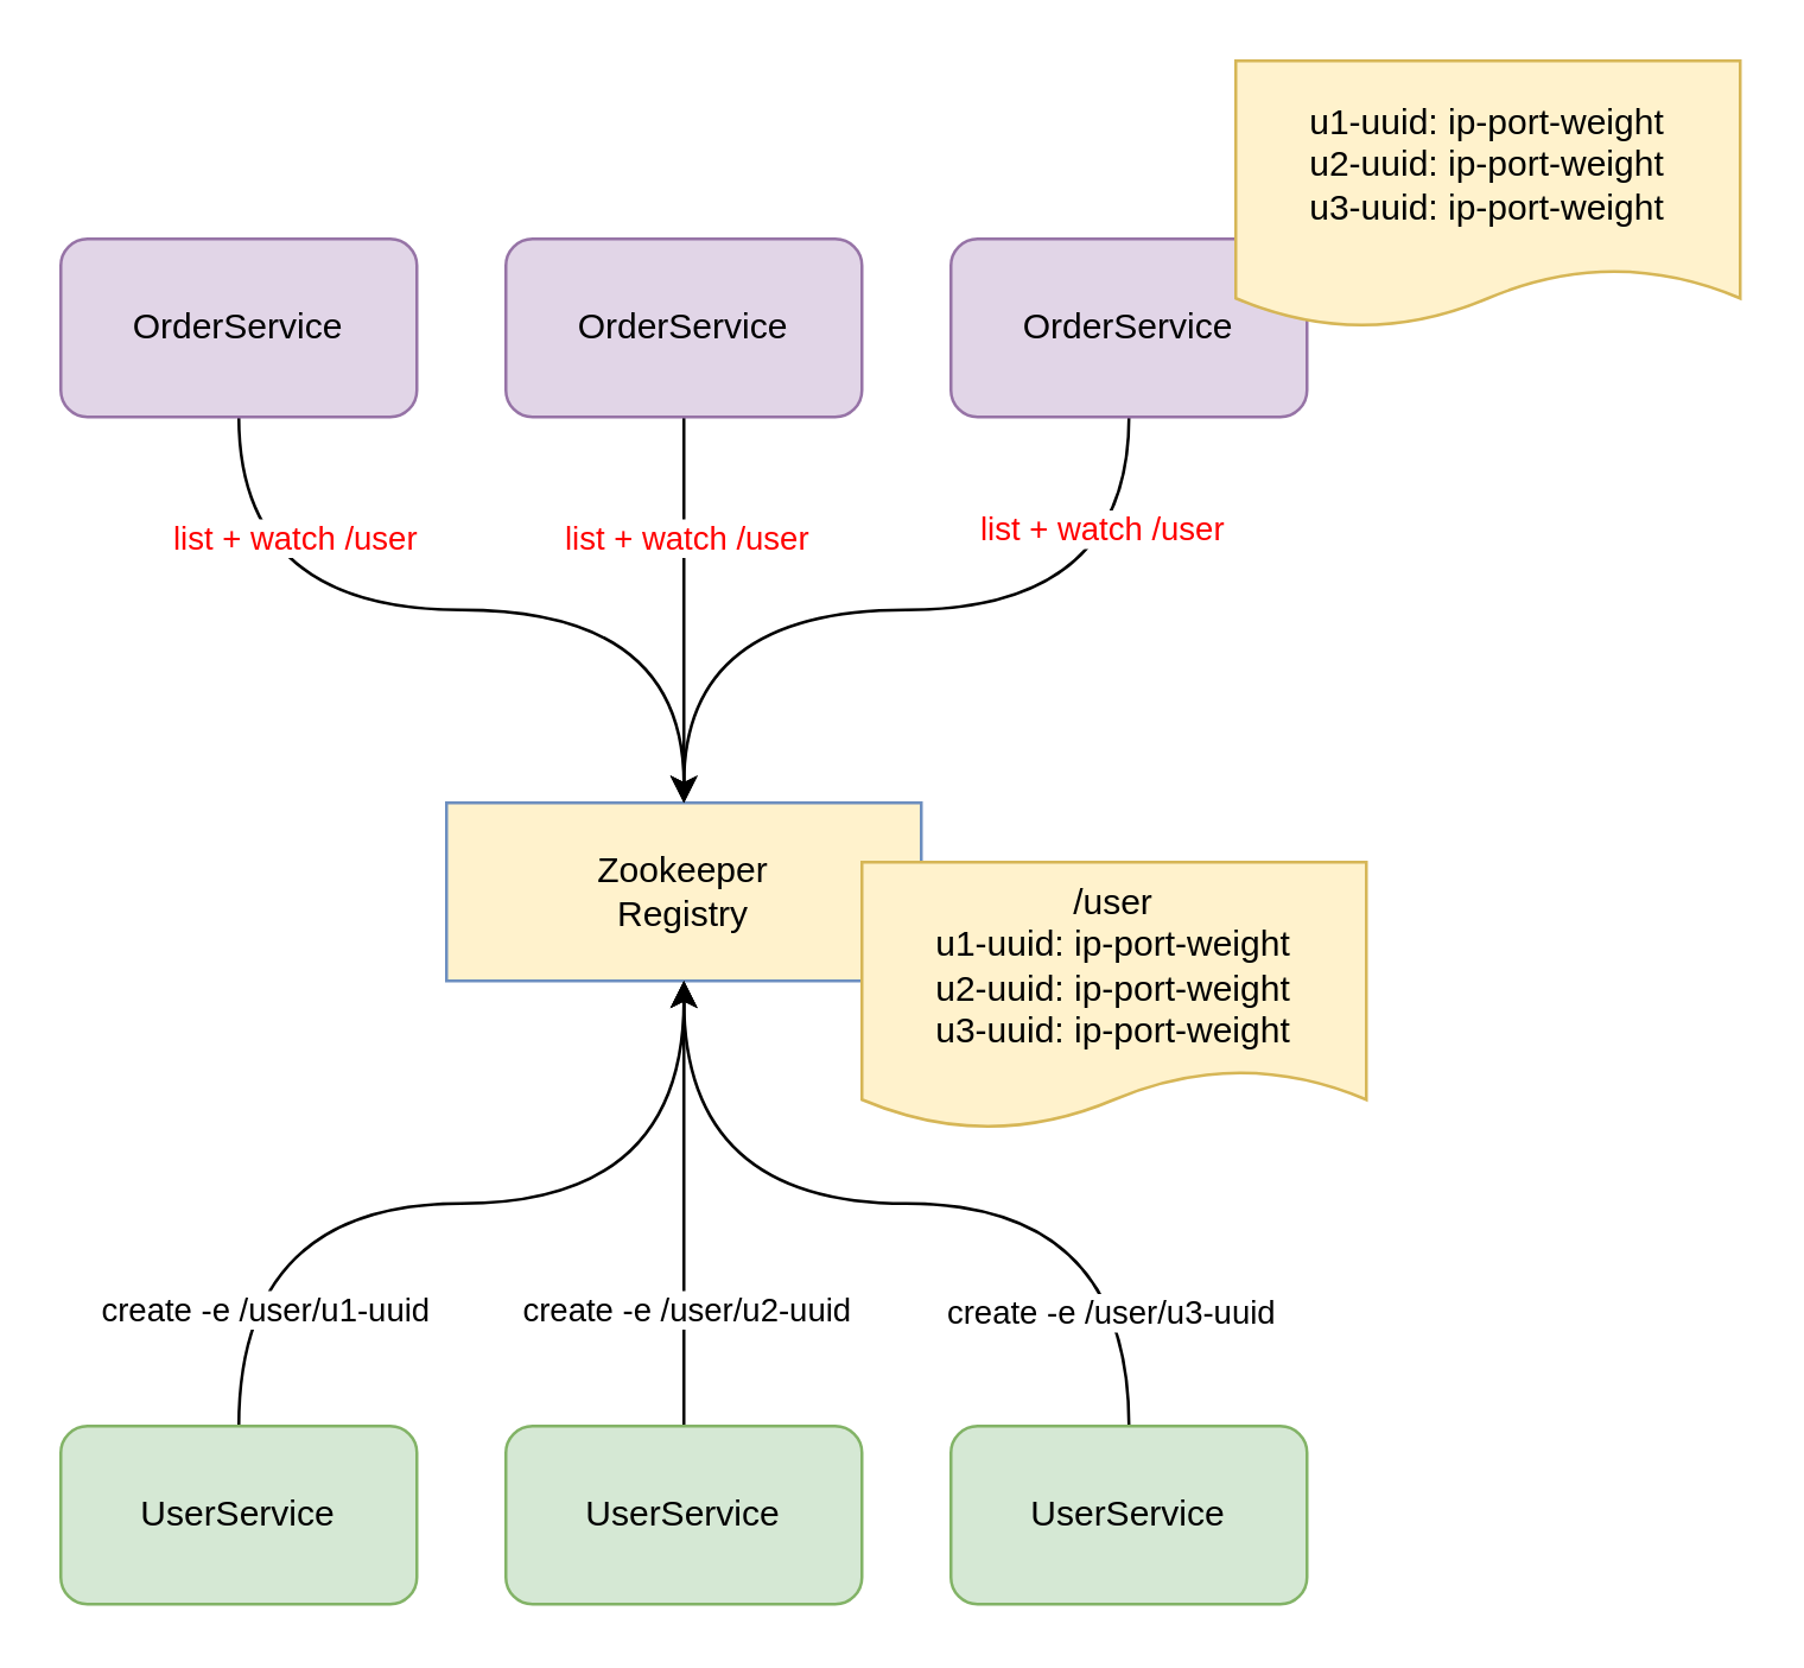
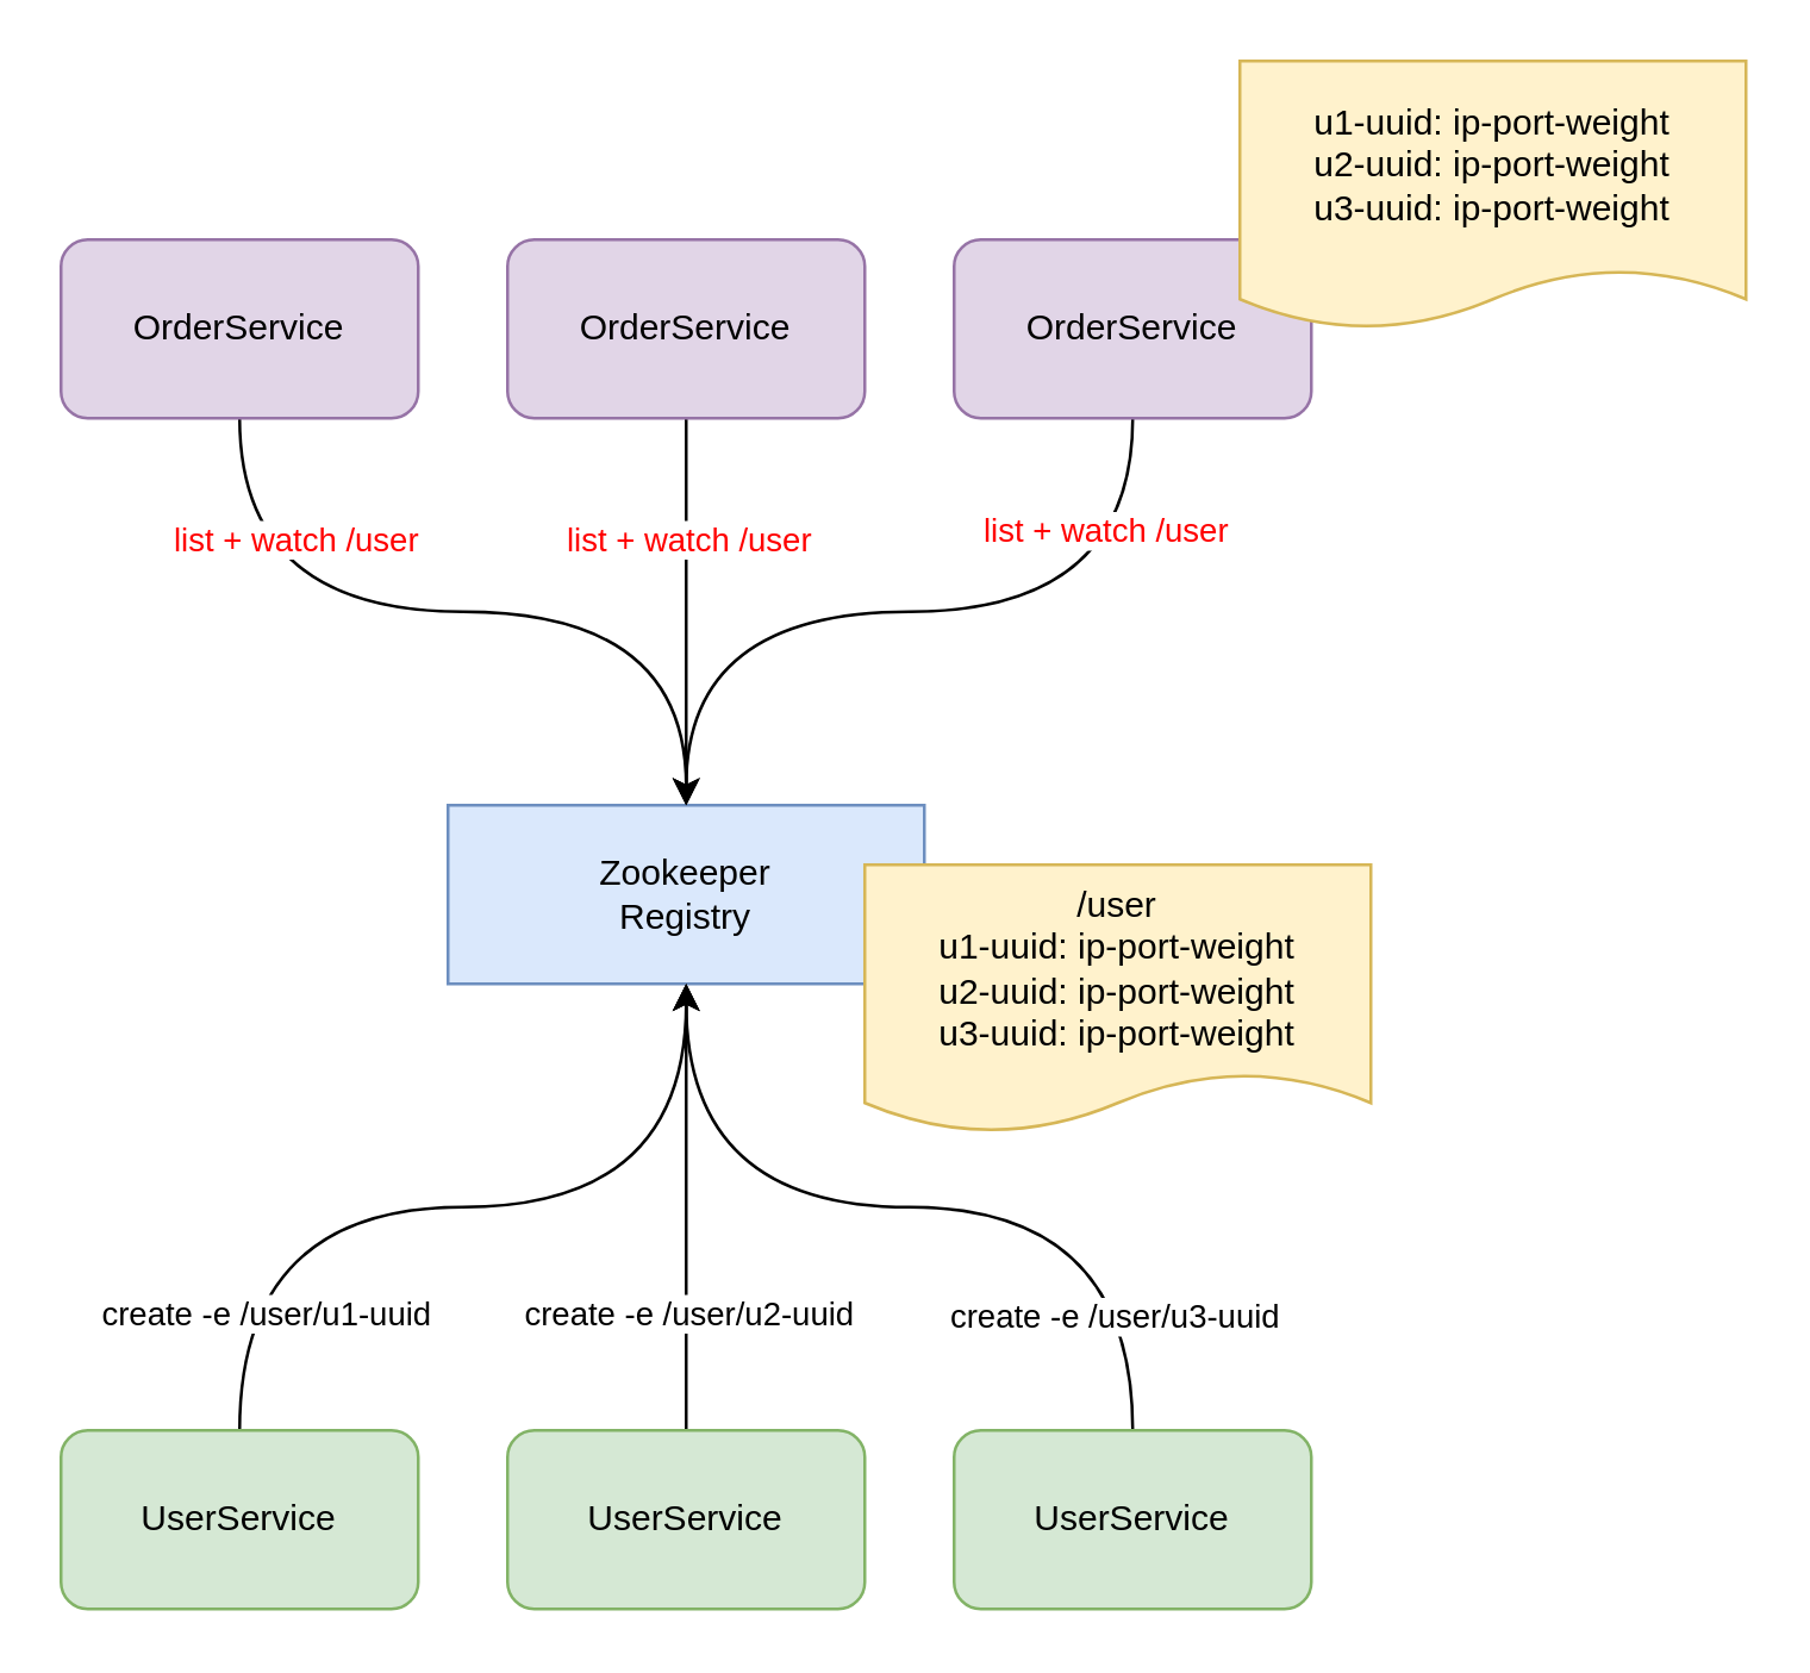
- <mxCell id="2" value="Zookeeper&lt;br&gt;Registry" style="rounded=0;whiteSpace=wrap;html=1;fillColor=#fff2cc;strokeColor=#6c8ebf;" vertex="1" parent="1"><mxGeometry x="150" y="270" width="160" height="60" as="geometry" /></mxCell>
+ <mxCell id="2" value="Zookeeper&lt;br&gt;Registry" style="rounded=0;whiteSpace=wrap;html=1;fillColor=#dae8fc;strokeColor=#6c8ebf;" vertex="1" parent="1"><mxGeometry x="150" y="270" width="160" height="60" as="geometry" /></mxCell>
